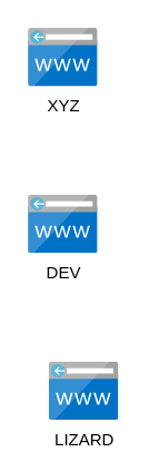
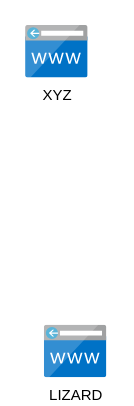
- <mxCell id="3" value="DEV" style="sketch=0;aspect=fixed;html=1;points=[];align=center;image;fontSize=12;image=img/lib/mscae/CustomDomain.svg;" parent="1" vertex="1"><mxGeometry x="20" y="140" width="50" height="42" as="geometry" /></mxCell>
